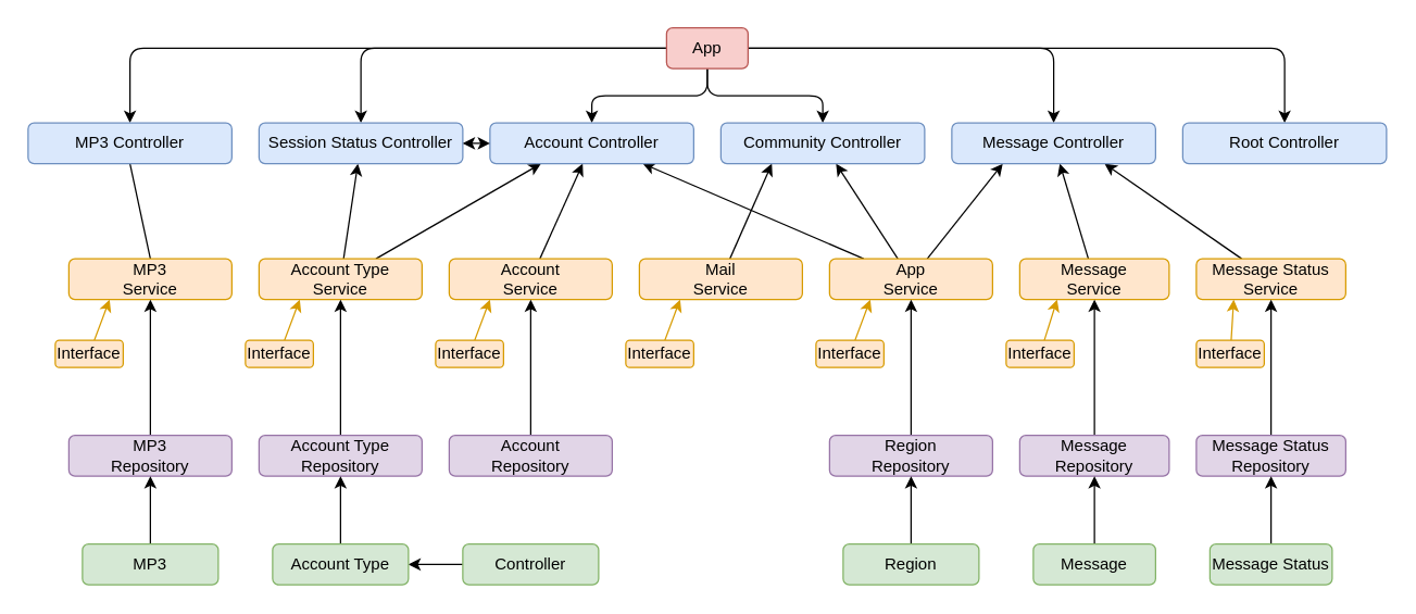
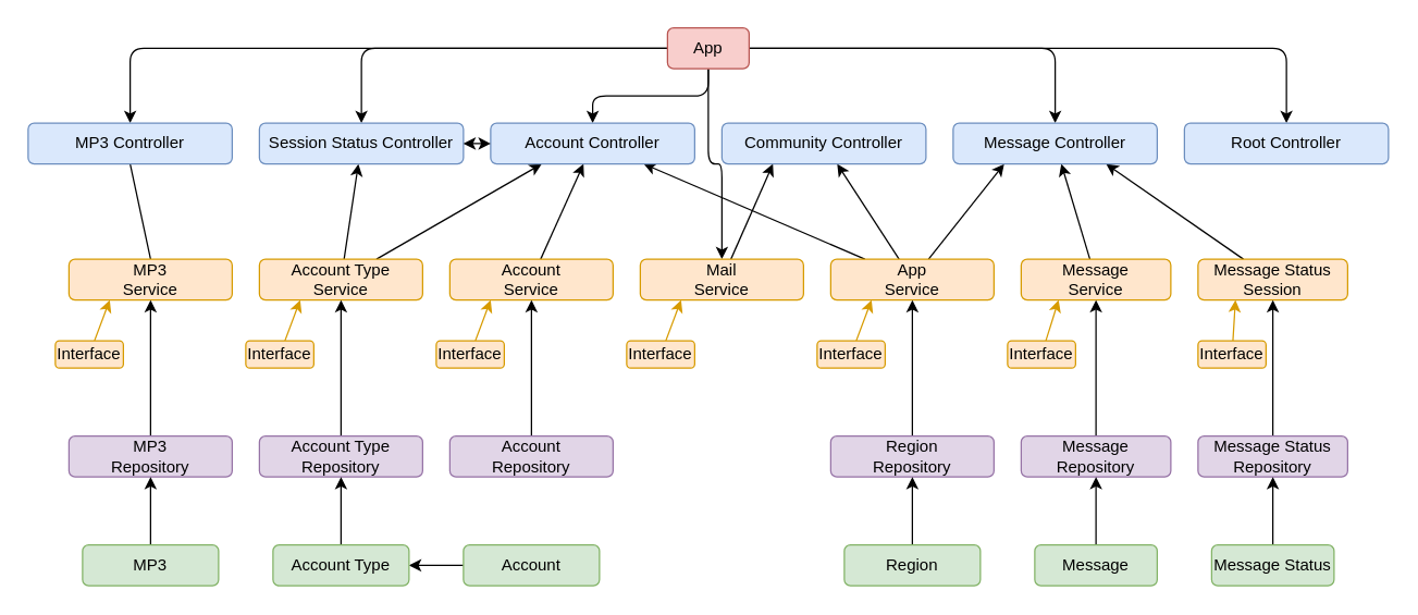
- <mxCell id="5" style="edgeStyle=orthogonalEdgeStyle;orthogonalLoop=1;jettySize=auto;html=1;entryX=0.5;entryY=0;entryDx=0;entryDy=0;" edge="1" parent="1" source="8" target="30"><mxGeometry relative="1" as="geometry" /></mxCell>
+ <mxCell id="5" style="edgeStyle=orthogonalEdgeStyle;orthogonalLoop=1;jettySize=auto;html=1;" edge="1" parent="1" source="8" target="19"><mxGeometry relative="1" as="geometry" /></mxCell>
- <mxCell id="23" value="&lt;div&gt;Message Status&lt;/div&gt;&lt;div&gt;Service&lt;br&gt;&lt;/div&gt;" style="rounded=1;whiteSpace=wrap;html=1;fillColor=#ffe6cc;strokeColor=#d79b00;" vertex="1" parent="1"><mxGeometry x="880" y="190" width="110" height="30" as="geometry" /></mxCell>
+ <mxCell id="23" value="&lt;div&gt;Message Status&lt;/div&gt;&lt;div&gt;Session&lt;br&gt;&lt;/div&gt;" style="rounded=1;whiteSpace=wrap;html=1;fillColor=#ffe6cc;strokeColor=#d79b00;" vertex="1" parent="1"><mxGeometry x="880" y="190" width="110" height="30" as="geometry" /></mxCell>
- <mxCell id="45" value="Controller" style="rounded=1;whiteSpace=wrap;html=1;fillColor=#d5e8d4;strokeColor=#82b366;" vertex="1" parent="1"><mxGeometry x="340" y="400" width="100" height="30" as="geometry" /></mxCell>
+ <mxCell id="45" value="Account" style="rounded=1;whiteSpace=wrap;html=1;fillColor=#d5e8d4;strokeColor=#82b366;" vertex="1" parent="1"><mxGeometry x="340" y="400" width="100" height="30" as="geometry" /></mxCell>
